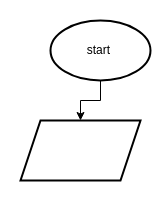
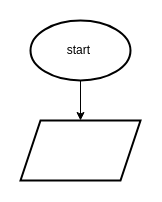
- <mxCell id="3" value="start&amp;nbsp;" style="strokeWidth=2;html=1;shape=mxgraph.flowchart.start_1;whiteSpace=wrap;" vertex="1" parent="1"><mxGeometry x="50" y="20" width="100" height="60" as="geometry" /></mxCell>
+ <mxCell id="3" value="start&amp;nbsp;" style="strokeWidth=2;html=1;shape=mxgraph.flowchart.start_1;whiteSpace=wrap;" vertex="1" parent="1"><mxGeometry x="30" y="20" width="100" height="60" as="geometry" /></mxCell>
